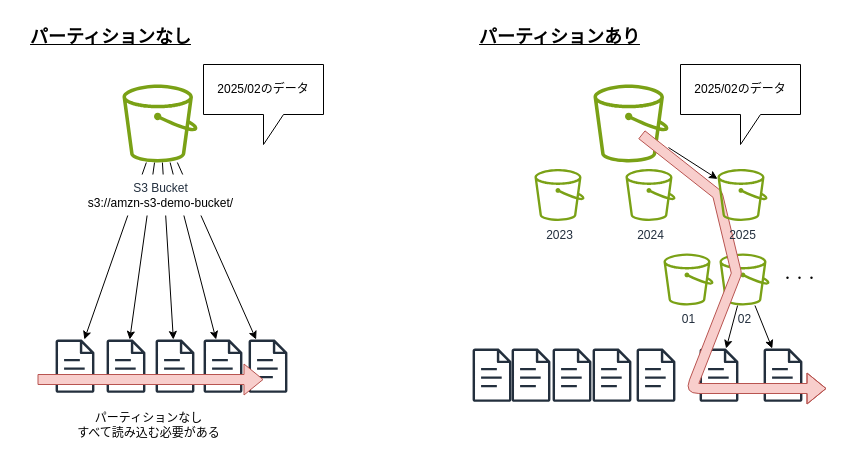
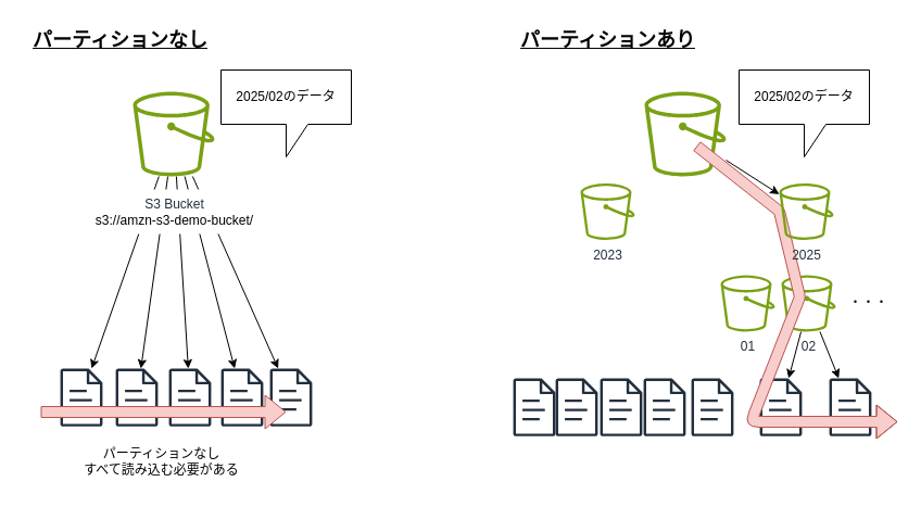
- <mxCell id="18" value="2024" style="sketch=0;outlineConnect=0;fontColor=#232F3E;gradientColor=none;fillColor=#7AA116;strokeColor=none;dashed=0;verticalLabelPosition=bottom;verticalAlign=top;align=center;html=1;fontSize=12;fontStyle=0;aspect=fixed;pointerEvents=1;shape=mxgraph.aws4.bucket;" vertex="1" parent="1"><mxGeometry x="625" y="168.5" width="50" height="52" as="geometry" /></mxCell>
